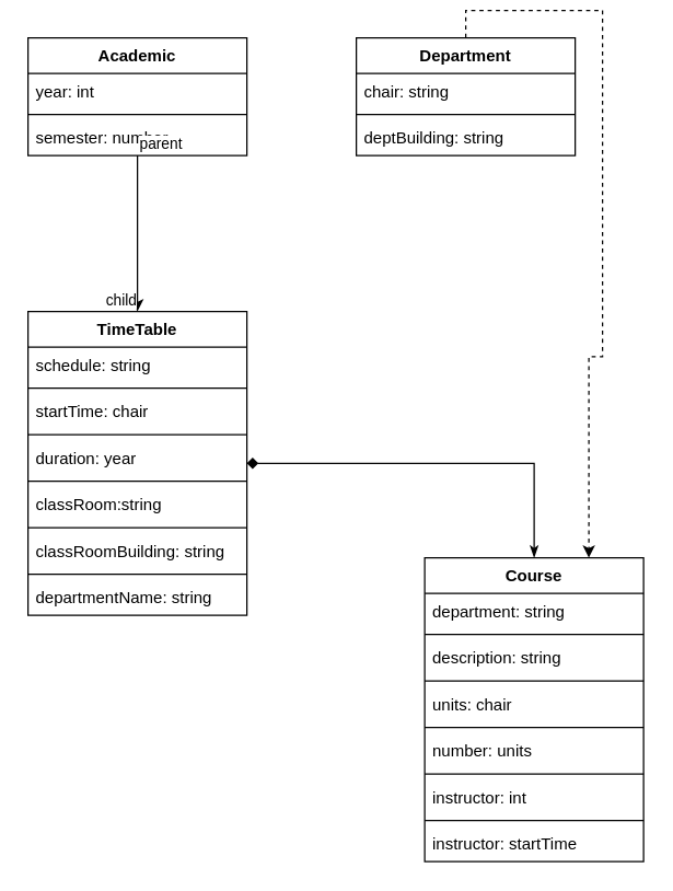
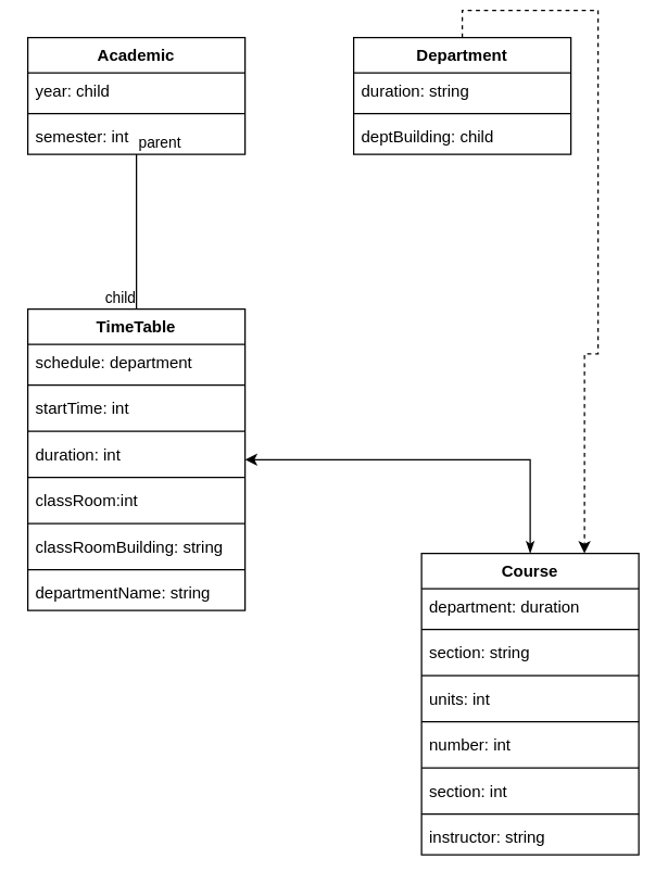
- <mxCell id="16" value="year: int" style="text;strokeColor=none;fillColor=none;align=left;verticalAlign=top;spacingLeft=4;spacingRight=4;overflow=hidden;rotatable=0;points=[[0,0.5],[1,0.5]];portConstraint=eastwest;" vertex="1" parent="15"><mxGeometry y="26" width="160" height="26" as="geometry" /></mxCell>
+ <mxCell id="16" value="year: child" style="text;strokeColor=none;fillColor=none;align=left;verticalAlign=top;spacingLeft=4;spacingRight=4;overflow=hidden;rotatable=0;points=[[0,0.5],[1,0.5]];portConstraint=eastwest;" vertex="1" parent="15"><mxGeometry y="26" width="160" height="26" as="geometry" /></mxCell>
- <mxCell id="21" value="chair: string" style="text;strokeColor=none;fillColor=none;align=left;verticalAlign=top;spacingLeft=4;spacingRight=4;overflow=hidden;rotatable=0;points=[[0,0.5],[1,0.5]];portConstraint=eastwest;" vertex="1" parent="20"><mxGeometry y="26" width="160" height="26" as="geometry" /></mxCell>
+ <mxCell id="21" value="duration: string" style="text;strokeColor=none;fillColor=none;align=left;verticalAlign=top;spacingLeft=4;spacingRight=4;overflow=hidden;rotatable=0;points=[[0,0.5],[1,0.5]];portConstraint=eastwest;" vertex="1" parent="20"><mxGeometry y="26" width="160" height="26" as="geometry" /></mxCell>
- <mxCell id="18" value="semester: number" style="text;strokeColor=none;fillColor=none;align=left;verticalAlign=top;spacingLeft=4;spacingRight=4;overflow=hidden;rotatable=0;points=[[0,0.5],[1,0.5]];portConstraint=eastwest;" vertex="1" parent="15"><mxGeometry y="60" width="160" height="26" as="geometry" /></mxCell>
+ <mxCell id="18" value="semester: int" style="text;strokeColor=none;fillColor=none;align=left;verticalAlign=top;spacingLeft=4;spacingRight=4;overflow=hidden;rotatable=0;points=[[0,0.5],[1,0.5]];portConstraint=eastwest;" vertex="1" parent="15"><mxGeometry y="60" width="160" height="26" as="geometry" /></mxCell>
- <mxCell id="23" value="deptBuilding: string" style="text;strokeColor=none;fillColor=none;align=left;verticalAlign=top;spacingLeft=4;spacingRight=4;overflow=hidden;rotatable=0;points=[[0,0.5],[1,0.5]];portConstraint=eastwest;" vertex="1" parent="20"><mxGeometry y="60" width="160" height="26" as="geometry" /></mxCell>
+ <mxCell id="23" value="deptBuilding: child" style="text;strokeColor=none;fillColor=none;align=left;verticalAlign=top;spacingLeft=4;spacingRight=4;overflow=hidden;rotatable=0;points=[[0,0.5],[1,0.5]];portConstraint=eastwest;" vertex="1" parent="20"><mxGeometry y="60" width="160" height="26" as="geometry" /></mxCell>
- <mxCell id="36" value="" style="endArrow=classic;html=1;edgeStyle=orthogonalEdgeStyle;rounded=0;" edge="1" parent="1" source="15" target="24"><mxGeometry relative="1" as="geometry"><mxPoint x="90" y="230" as="sourcePoint" /><mxPoint x="250" y="230" as="targetPoint" /></mxGeometry></mxCell>
+ <mxCell id="36" value="" style="endArrow=none;html=1;edgeStyle=orthogonalEdgeStyle;rounded=0;" edge="1" parent="1" source="15" target="24"><mxGeometry relative="1" as="geometry"><mxPoint x="90" y="230" as="sourcePoint" /><mxPoint x="250" y="230" as="targetPoint" /></mxGeometry></mxCell>
- <mxCell id="25" value="schedule: string" style="text;strokeColor=none;fillColor=none;align=left;verticalAlign=top;spacingLeft=4;spacingRight=4;overflow=hidden;rotatable=0;points=[[0,0.5],[1,0.5]];portConstraint=eastwest;" vertex="1" parent="24"><mxGeometry y="26" width="160" height="26" as="geometry" /></mxCell>
+ <mxCell id="25" value="schedule: department" style="text;strokeColor=none;fillColor=none;align=left;verticalAlign=top;spacingLeft=4;spacingRight=4;overflow=hidden;rotatable=0;points=[[0,0.5],[1,0.5]];portConstraint=eastwest;" vertex="1" parent="24"><mxGeometry y="26" width="160" height="26" as="geometry" /></mxCell>
- <mxCell id="27" value="startTime: chair" style="text;strokeColor=none;fillColor=none;align=left;verticalAlign=top;spacingLeft=4;spacingRight=4;overflow=hidden;rotatable=0;points=[[0,0.5],[1,0.5]];portConstraint=eastwest;" vertex="1" parent="24"><mxGeometry y="60" width="160" height="26" as="geometry" /></mxCell>
+ <mxCell id="27" value="startTime: int" style="text;strokeColor=none;fillColor=none;align=left;verticalAlign=top;spacingLeft=4;spacingRight=4;overflow=hidden;rotatable=0;points=[[0,0.5],[1,0.5]];portConstraint=eastwest;" vertex="1" parent="24"><mxGeometry y="60" width="160" height="26" as="geometry" /></mxCell>
- <mxCell id="29" value="duration: year" style="text;strokeColor=none;fillColor=none;align=left;verticalAlign=top;spacingLeft=4;spacingRight=4;overflow=hidden;rotatable=0;points=[[0,0.5],[1,0.5]];portConstraint=eastwest;" vertex="1" parent="24"><mxGeometry y="94" width="160" height="26" as="geometry" /></mxCell>
+ <mxCell id="29" value="duration: int" style="text;strokeColor=none;fillColor=none;align=left;verticalAlign=top;spacingLeft=4;spacingRight=4;overflow=hidden;rotatable=0;points=[[0,0.5],[1,0.5]];portConstraint=eastwest;" vertex="1" parent="24"><mxGeometry y="94" width="160" height="26" as="geometry" /></mxCell>
- <mxCell id="2" style="edgeStyle=orthogonalEdgeStyle;rounded=0;orthogonalLoop=1;jettySize=auto;html=1;exitX=0.5;exitY=0;exitDx=0;exitDy=0;startArrow=classicThin;startFill=1;endArrow=diamond;" edge="1" parent="1" source="3" target="24"><mxGeometry relative="1" as="geometry" /></mxCell>
+ <mxCell id="2" style="edgeStyle=orthogonalEdgeStyle;rounded=0;orthogonalLoop=1;jettySize=auto;html=1;exitX=0.5;exitY=0;exitDx=0;exitDy=0;startArrow=classicThin;startFill=1;" edge="1" parent="1" source="3" target="24"><mxGeometry relative="1" as="geometry" /></mxCell>
- <mxCell id="31" value="classRoom:string" style="text;strokeColor=none;fillColor=none;align=left;verticalAlign=top;spacingLeft=4;spacingRight=4;overflow=hidden;rotatable=0;points=[[0,0.5],[1,0.5]];portConstraint=eastwest;" vertex="1" parent="24"><mxGeometry y="128" width="160" height="26" as="geometry" /></mxCell>
+ <mxCell id="31" value="classRoom:int" style="text;strokeColor=none;fillColor=none;align=left;verticalAlign=top;spacingLeft=4;spacingRight=4;overflow=hidden;rotatable=0;points=[[0,0.5],[1,0.5]];portConstraint=eastwest;" vertex="1" parent="24"><mxGeometry y="128" width="160" height="26" as="geometry" /></mxCell>
- <mxCell id="4" value="department: string" style="text;strokeColor=none;fillColor=none;align=left;verticalAlign=top;spacingLeft=4;spacingRight=4;overflow=hidden;rotatable=0;points=[[0,0.5],[1,0.5]];portConstraint=eastwest;" vertex="1" parent="3"><mxGeometry y="26" width="160" height="26" as="geometry" /></mxCell>
+ <mxCell id="4" value="department: duration" style="text;strokeColor=none;fillColor=none;align=left;verticalAlign=top;spacingLeft=4;spacingRight=4;overflow=hidden;rotatable=0;points=[[0,0.5],[1,0.5]];portConstraint=eastwest;" vertex="1" parent="3"><mxGeometry y="26" width="160" height="26" as="geometry" /></mxCell>
- <mxCell id="6" value="description: string" style="text;strokeColor=none;fillColor=none;align=left;verticalAlign=top;spacingLeft=4;spacingRight=4;overflow=hidden;rotatable=0;points=[[0,0.5],[1,0.5]];portConstraint=eastwest;" vertex="1" parent="3"><mxGeometry y="60" width="160" height="26" as="geometry" /></mxCell>
+ <mxCell id="6" value="section: string" style="text;strokeColor=none;fillColor=none;align=left;verticalAlign=top;spacingLeft=4;spacingRight=4;overflow=hidden;rotatable=0;points=[[0,0.5],[1,0.5]];portConstraint=eastwest;" vertex="1" parent="3"><mxGeometry y="60" width="160" height="26" as="geometry" /></mxCell>
- <mxCell id="8" value="units: chair" style="text;strokeColor=none;fillColor=none;align=left;verticalAlign=top;spacingLeft=4;spacingRight=4;overflow=hidden;rotatable=0;points=[[0,0.5],[1,0.5]];portConstraint=eastwest;" vertex="1" parent="3"><mxGeometry y="94" width="160" height="26" as="geometry" /></mxCell>
+ <mxCell id="8" value="units: int" style="text;strokeColor=none;fillColor=none;align=left;verticalAlign=top;spacingLeft=4;spacingRight=4;overflow=hidden;rotatable=0;points=[[0,0.5],[1,0.5]];portConstraint=eastwest;" vertex="1" parent="3"><mxGeometry y="94" width="160" height="26" as="geometry" /></mxCell>
- <mxCell id="10" value="number: units" style="text;strokeColor=none;fillColor=none;align=left;verticalAlign=top;spacingLeft=4;spacingRight=4;overflow=hidden;rotatable=0;points=[[0,0.5],[1,0.5]];portConstraint=eastwest;" vertex="1" parent="3"><mxGeometry y="128" width="160" height="26" as="geometry" /></mxCell>
+ <mxCell id="10" value="number: int" style="text;strokeColor=none;fillColor=none;align=left;verticalAlign=top;spacingLeft=4;spacingRight=4;overflow=hidden;rotatable=0;points=[[0,0.5],[1,0.5]];portConstraint=eastwest;" vertex="1" parent="3"><mxGeometry y="128" width="160" height="26" as="geometry" /></mxCell>
- <mxCell id="12" value="instructor: int" style="text;strokeColor=none;fillColor=none;align=left;verticalAlign=top;spacingLeft=4;spacingRight=4;overflow=hidden;rotatable=0;points=[[0,0.5],[1,0.5]];portConstraint=eastwest;" vertex="1" parent="3"><mxGeometry y="162" width="160" height="26" as="geometry" /></mxCell>
+ <mxCell id="12" value="section: int" style="text;strokeColor=none;fillColor=none;align=left;verticalAlign=top;spacingLeft=4;spacingRight=4;overflow=hidden;rotatable=0;points=[[0,0.5],[1,0.5]];portConstraint=eastwest;" vertex="1" parent="3"><mxGeometry y="162" width="160" height="26" as="geometry" /></mxCell>
- <mxCell id="14" value="instructor: startTime" style="text;strokeColor=none;fillColor=none;align=left;verticalAlign=top;spacingLeft=4;spacingRight=4;overflow=hidden;rotatable=0;points=[[0,0.5],[1,0.5]];portConstraint=eastwest;" vertex="1" parent="3"><mxGeometry y="196" width="160" height="26" as="geometry" /></mxCell>
+ <mxCell id="14" value="instructor: string" style="text;strokeColor=none;fillColor=none;align=left;verticalAlign=top;spacingLeft=4;spacingRight=4;overflow=hidden;rotatable=0;points=[[0,0.5],[1,0.5]];portConstraint=eastwest;" vertex="1" parent="3"><mxGeometry y="196" width="160" height="26" as="geometry" /></mxCell>
